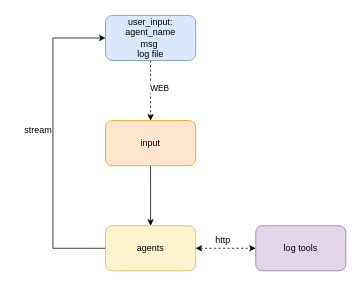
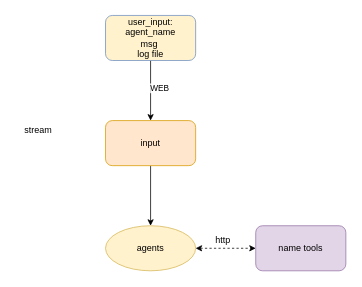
- <mxCell id="4" value="&lt;span style=&quot;text-wrap-mode: nowrap;&quot;&gt;user_input:&lt;/span&gt;&lt;div style=&quot;text-wrap-mode: nowrap;&quot;&gt;agent_name&lt;/div&gt;&lt;div style=&quot;text-wrap-mode: nowrap;&quot;&gt;msg&amp;nbsp;&lt;/div&gt;&lt;div style=&quot;text-wrap-mode: nowrap;&quot;&gt;log file&lt;/div&gt;" style="rounded=1;whiteSpace=wrap;html=1;fillColor=#dae8fc;strokeColor=#6c8ebf;" vertex="1" parent="1"><mxGeometry x="140" y="20" width="120" height="60" as="geometry" /></mxCell>
+ <mxCell id="4" value="&lt;span style=&quot;text-wrap-mode: nowrap;&quot;&gt;user_input:&lt;/span&gt;&lt;div style=&quot;text-wrap-mode: nowrap;&quot;&gt;agent_name&lt;/div&gt;&lt;div style=&quot;text-wrap-mode: nowrap;&quot;&gt;msg&amp;nbsp;&lt;/div&gt;&lt;div style=&quot;text-wrap-mode: nowrap;&quot;&gt;log file&lt;/div&gt;" style="rounded=1;whiteSpace=wrap;html=1;fillColor=#fff2cc;strokeColor=#6c8ebf;" vertex="1" parent="1"><mxGeometry x="140" y="20" width="120" height="60" as="geometry" /></mxCell>
- <mxCell id="2" value="" style="edgeStyle=orthogonalEdgeStyle;rounded=0;orthogonalLoop=1;jettySize=auto;html=1;dashed=1;" edge="1" parent="1" source="4" target="6"><mxGeometry relative="1" as="geometry" /></mxCell>
+ <mxCell id="2" value="" style="edgeStyle=orthogonalEdgeStyle;rounded=0;orthogonalLoop=1;jettySize=auto;html=1;" edge="1" parent="1" source="4" target="6"><mxGeometry relative="1" as="geometry" /></mxCell>
- <mxCell id="7" style="edgeStyle=orthogonalEdgeStyle;rounded=0;orthogonalLoop=1;jettySize=auto;html=1;entryX=0;entryY=0.5;entryDx=0;entryDy=0;" edge="1" parent="1" source="8" target="4"><mxGeometry relative="1" as="geometry"><Array as="points"><mxPoint x="70" y="330" /><mxPoint x="70" y="50" /></Array></mxGeometry></mxCell>
- <mxCell id="8" value="agents" style="rounded=1;whiteSpace=wrap;html=1;fillColor=#fff2cc;strokeColor=#d6b656;" vertex="1" parent="1"><mxGeometry x="140" y="300" width="120" height="60" as="geometry" /></mxCell>
+ <mxCell id="8" value="agents" style="ellipse;whiteSpace=wrap;html=1;fillColor=#fff2cc;strokeColor=#d6b656;" vertex="1" parent="1"><mxGeometry x="140" y="300" width="120" height="60" as="geometry" /></mxCell>
- <mxCell id="9" value="log tools" style="rounded=1;whiteSpace=wrap;html=1;fillColor=#e1d5e7;strokeColor=#9673a6;" vertex="1" parent="1"><mxGeometry x="340" y="300" width="120" height="60" as="geometry" /></mxCell>
+ <mxCell id="9" value="name tools" style="rounded=1;whiteSpace=wrap;html=1;fillColor=#e1d5e7;strokeColor=#9673a6;" vertex="1" parent="1"><mxGeometry x="340" y="300" width="120" height="60" as="geometry" /></mxCell>
